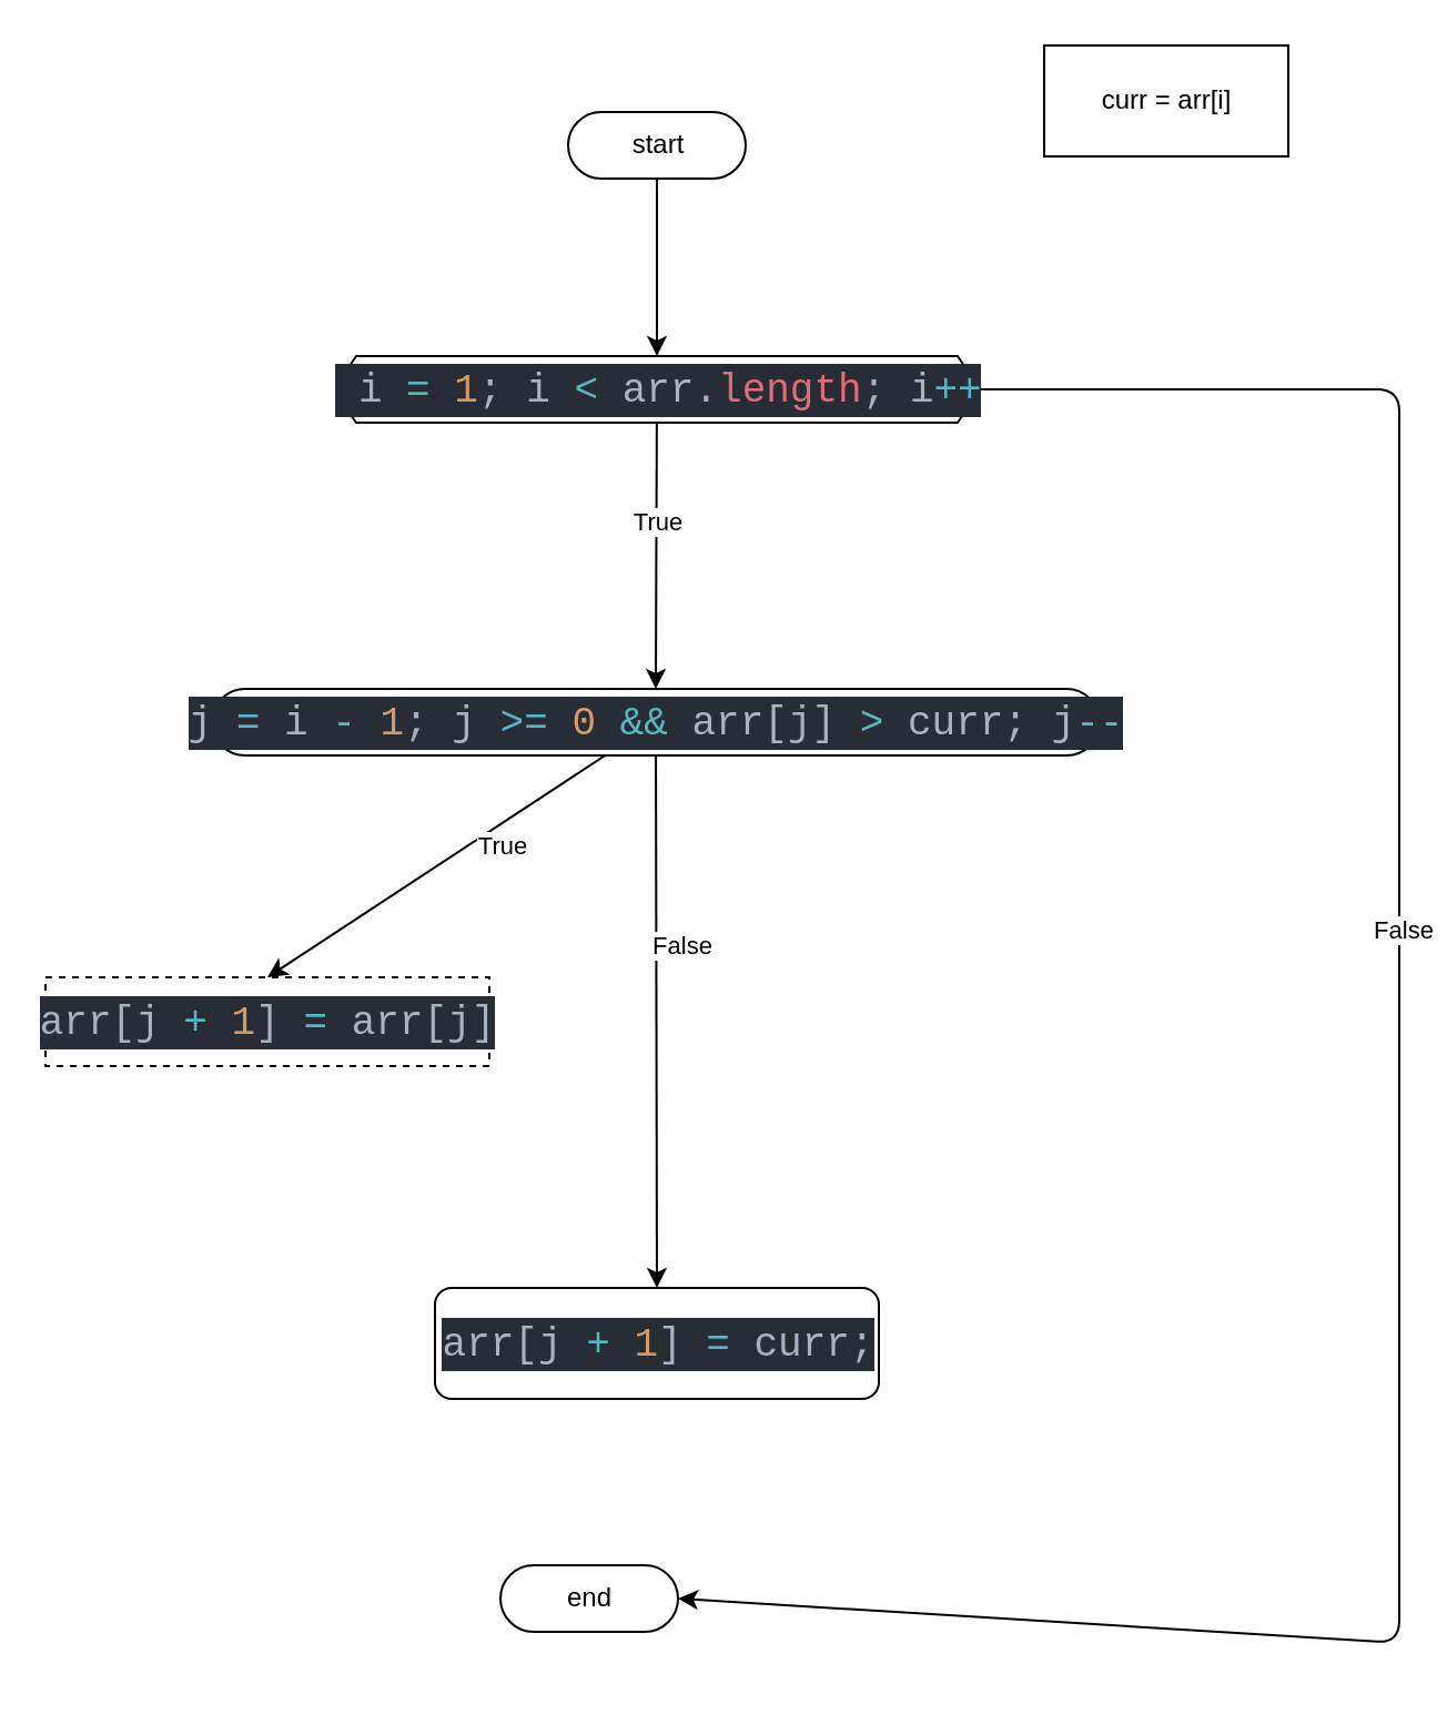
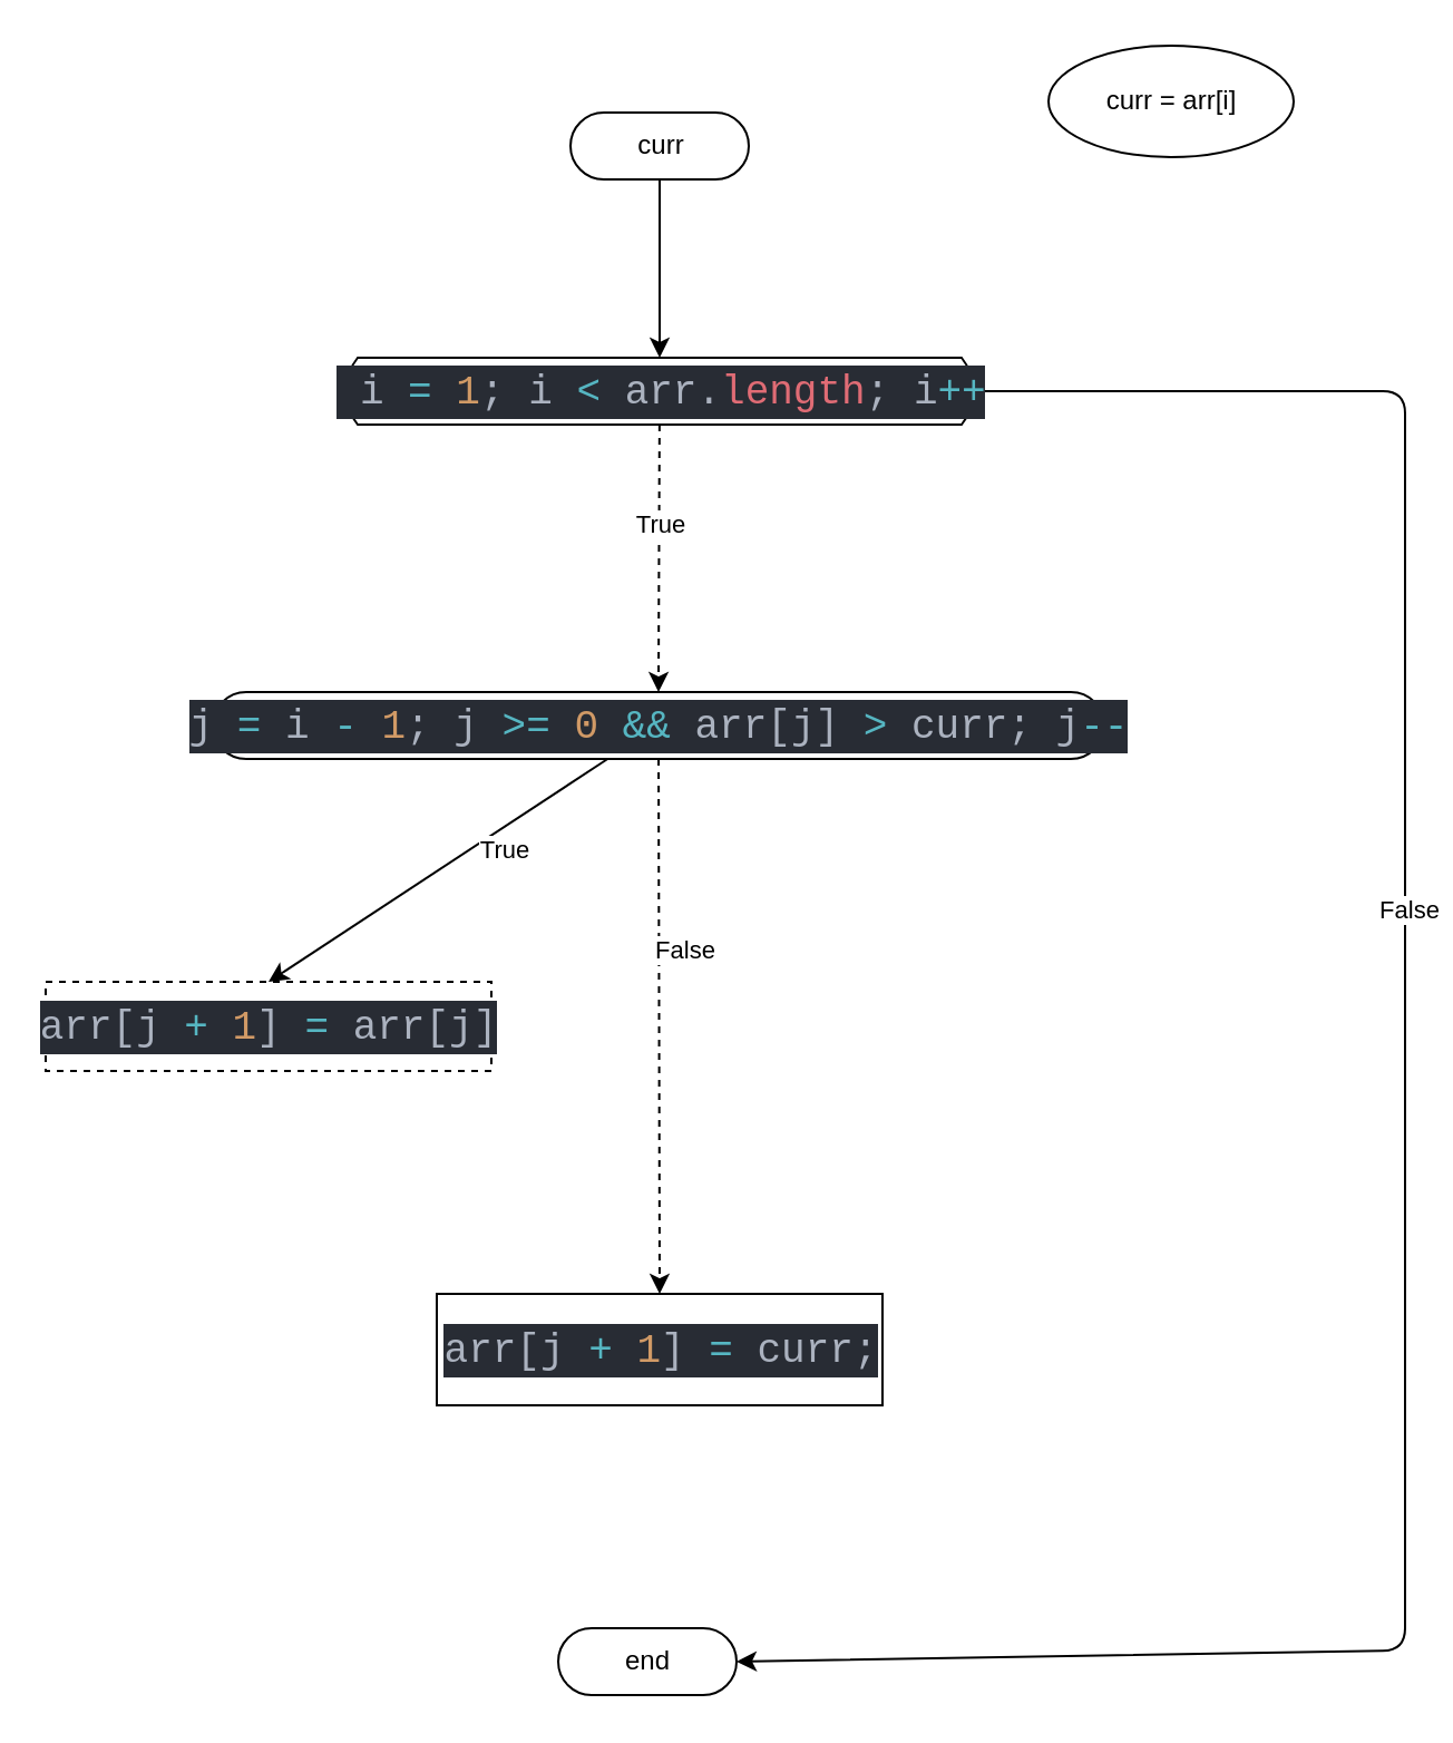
- <mxCell id="17" value="curr = arr[i]" style="html=1;" vertex="1" parent="1"><mxGeometry x="470" y="20" width="110" height="50" as="geometry" /></mxCell>
+ <mxCell id="17" value="curr = arr[i]" style="ellipse;html=1;" vertex="1" parent="1"><mxGeometry x="470" y="20" width="110" height="50" as="geometry" /></mxCell>
- <mxCell id="4" value="start" style="html=1;dashed=0;whitespace=wrap;shape=mxgraph.dfd.start" parent="1" vertex="1"><mxGeometry x="255.5" y="50" width="80" height="30" as="geometry" /></mxCell>
+ <mxCell id="4" value="curr" style="html=1;dashed=0;whitespace=wrap;shape=mxgraph.dfd.start" parent="1" vertex="1"><mxGeometry x="255.5" y="50" width="80" height="30" as="geometry" /></mxCell>
- <mxCell id="5" style="edgeStyle=none;html=1;entryX=0.5;entryY=0.5;entryDx=0;entryDy=-15;entryPerimeter=0;" parent="1" source="9" target="14" edge="1"><mxGeometry relative="1" as="geometry" /></mxCell>
+ <mxCell id="5" style="edgeStyle=none;html=1;entryX=0.5;entryY=0.5;entryDx=0;entryDy=-15;entryPerimeter=0;dashed=1;" parent="1" source="9" target="14" edge="1"><mxGeometry relative="1" as="geometry" /></mxCell>
- <mxCell id="12" style="edgeStyle=none;html=1;entryX=0.5;entryY=0;entryDx=0;entryDy=0;" parent="1" source="14" target="16" edge="1"><mxGeometry relative="1" as="geometry" /></mxCell>
+ <mxCell id="12" style="edgeStyle=none;html=1;entryX=0.5;entryY=0;entryDx=0;entryDy=0;dashed=1;" parent="1" source="14" target="16" edge="1"><mxGeometry relative="1" as="geometry" /></mxCell>
- <mxCell id="16" value="&lt;div style=&quot;color: rgb(171, 178, 191); background-color: rgb(40, 44, 52); font-family: MontserratAlternates-Regular, Consolas, &amp;quot;Courier New&amp;quot;, monospace; font-size: 18px; line-height: 24px;&quot;&gt;arr[j &lt;span style=&quot;color: #56b6c2;&quot;&gt;+&lt;/span&gt; &lt;span style=&quot;color: #d19a66;&quot;&gt;1&lt;/span&gt;] &lt;span style=&quot;color: #56b6c2;&quot;&gt;=&lt;/span&gt; curr;&lt;/div&gt;" style="html=1;dashed=0;whitespace=wrap;rounded=1;" parent="1" vertex="1"><mxGeometry x="195.5" y="580" width="200" height="50" as="geometry" /></mxCell>
+ <mxCell id="16" value="&lt;div style=&quot;color: rgb(171, 178, 191); background-color: rgb(40, 44, 52); font-family: MontserratAlternates-Regular, Consolas, &amp;quot;Courier New&amp;quot;, monospace; font-size: 18px; line-height: 24px;&quot;&gt;arr[j &lt;span style=&quot;color: #56b6c2;&quot;&gt;+&lt;/span&gt; &lt;span style=&quot;color: #d19a66;&quot;&gt;1&lt;/span&gt;] &lt;span style=&quot;color: #56b6c2;&quot;&gt;=&lt;/span&gt; curr;&lt;/div&gt;" style="html=1;dashed=0;whitespace=wrap;" parent="1" vertex="1"><mxGeometry x="195.5" y="580" width="200" height="50" as="geometry" /></mxCell>
- <mxCell id="2" value="end" style="html=1;dashed=0;whitespace=wrap;shape=mxgraph.dfd.start" parent="1" vertex="1"><mxGeometry x="225" y="705" width="80" height="30" as="geometry" /></mxCell>
+ <mxCell id="2" value="end" style="html=1;dashed=0;whitespace=wrap;shape=mxgraph.dfd.start" parent="1" vertex="1"><mxGeometry x="250" y="730" width="80" height="30" as="geometry" /></mxCell>
